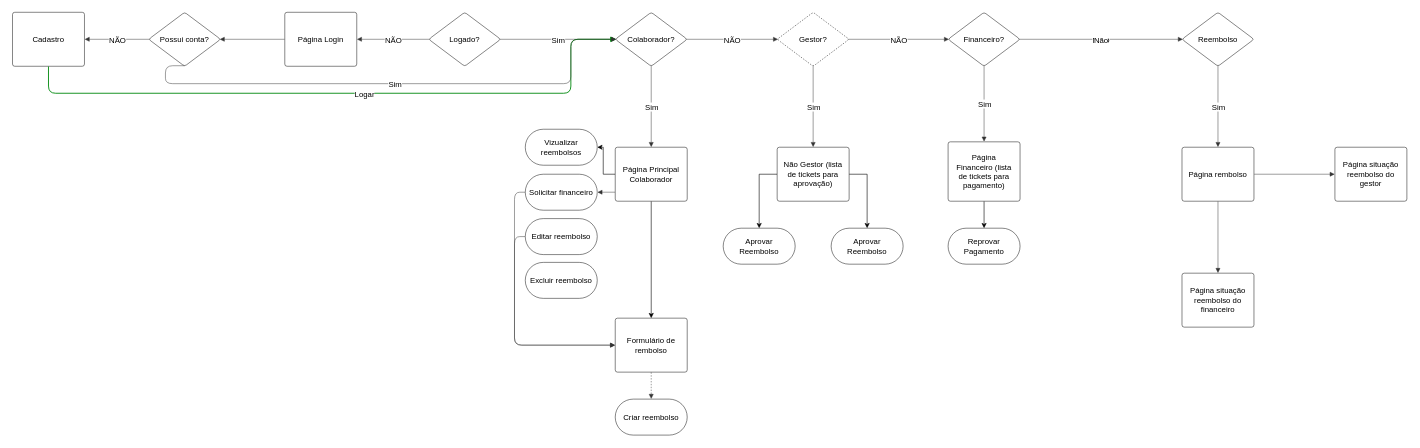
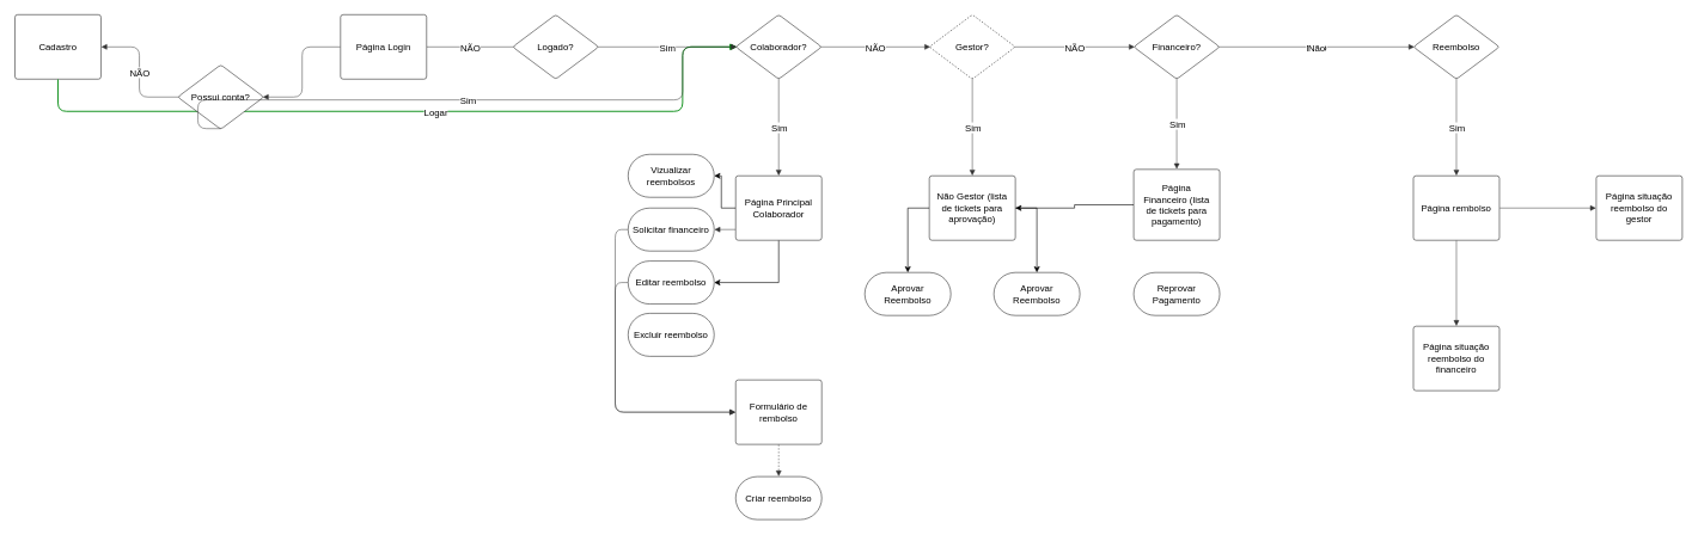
- <mxCell id="20" value="Possui conta?" style="html=1;overflow=block;blockSpacing=1;whiteSpace=wrap;rhombus;fontSize=13;fontColor=default;align=center;spacing=3.8;strokeOpacity=100;fillOpacity=100;rounded=1;absoluteArcSize=1;arcSize=7.5;fillColor=#ffffff;strokeWidth=0.8;" parent="1" vertex="1"><mxGeometry x="247" y="20" width="120" height="90" as="geometry" /></mxCell>
+ <mxCell id="20" value="Possui conta?" style="html=1;overflow=block;blockSpacing=1;whiteSpace=wrap;rhombus;fontSize=13;fontColor=default;align=center;spacing=3.8;strokeOpacity=100;fillOpacity=100;rounded=1;absoluteArcSize=1;arcSize=7.5;fillColor=#ffffff;strokeWidth=0.8;" parent="1" vertex="1"><mxGeometry x="247" y="90" width="120" height="90" as="geometry" /></mxCell>
- <mxCell id="5" value="" style="html=1;jettySize=18;whiteSpace=wrap;fontSize=13;fontColor=default;align=center;strokeColor=#333333;strokeOpacity=100;strokeWidth=0.8;rounded=1;arcSize=24;edgeStyle=orthogonalEdgeStyle;startArrow=none;endArrow=block;endFill=1;exitX=0.012;exitY=0.5;exitPerimeter=0;entryX=1.003;entryY=0.5;entryPerimeter=0;" parent="1" source="2" target="8" edge="1"><mxGeometry width="100" height="100" relative="1" as="geometry"><Array as="points" /></mxGeometry></mxCell>
+ <mxCell id="5" value="" style="html=1;jettySize=18;whiteSpace=wrap;fontSize=13;fontColor=default;align=center;strokeColor=#333333;strokeOpacity=100;strokeWidth=0.8;rounded=1;arcSize=24;edgeStyle=orthogonalEdgeStyle;startArrow=none;endArrow=none;endFill=1;exitX=0.012;exitY=0.5;exitPerimeter=0;entryX=1.003;entryY=0.5;entryPerimeter=0;" parent="1" source="2" target="8" edge="1"><mxGeometry width="100" height="100" relative="1" as="geometry"><Array as="points" /></mxGeometry></mxCell>
- <mxCell id="46" style="edgeStyle=orthogonalEdgeStyle;rounded=0;orthogonalLoop=1;jettySize=auto;html=1;entryX=0.5;entryY=0;entryDx=0;entryDy=0;" edge="1" parent="1" source="47" target="58"><mxGeometry relative="1" as="geometry" /></mxCell>
+ <mxCell id="46" style="edgeStyle=orthogonalEdgeStyle;rounded=0;orthogonalLoop=1;jettySize=auto;html=1;" edge="1" parent="1" source="47" target="26"><mxGeometry relative="1" as="geometry" /></mxCell>
- <mxCell id="13" style="edgeStyle=orthogonalEdgeStyle;rounded=0;orthogonalLoop=1;jettySize=auto;html=1;exitX=0.5;exitY=1;exitDx=0;exitDy=0;" edge="1" parent="1" source="14" target="17"><mxGeometry relative="1" as="geometry" /></mxCell>
+ <mxCell id="13" style="edgeStyle=orthogonalEdgeStyle;rounded=0;orthogonalLoop=1;jettySize=auto;html=1;exitX=0.5;exitY=1;exitDx=0;exitDy=0;entryX=1;entryY=0.5;entryDx=0;entryDy=0;" edge="1" parent="1" source="14" target="53"><mxGeometry relative="1" as="geometry" /></mxCell>
